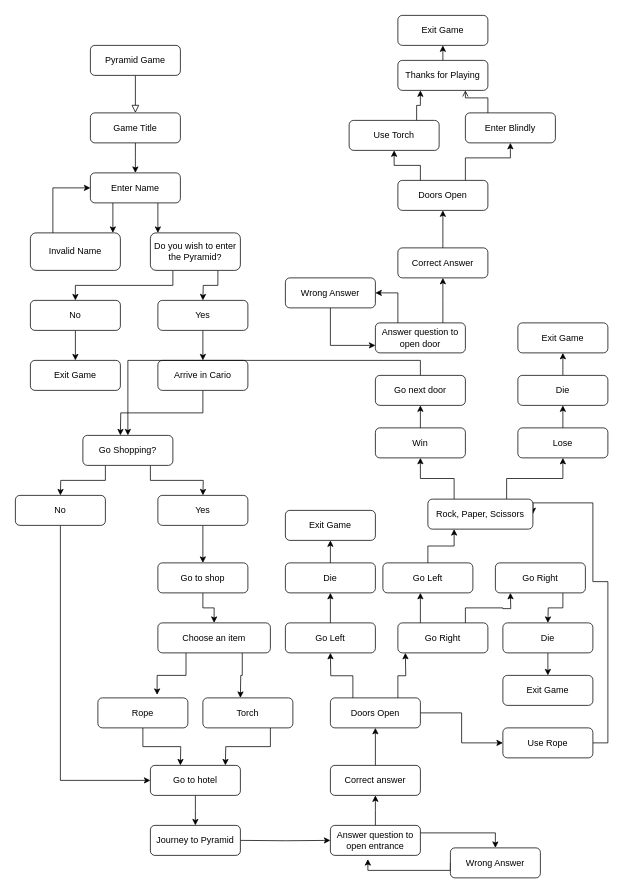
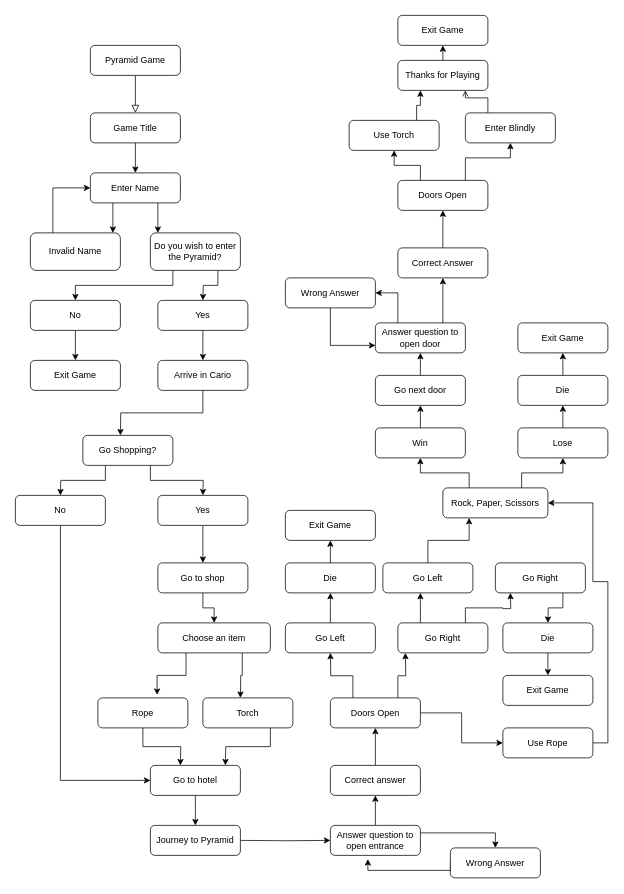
- <mxCell id="80" style="edgeStyle=orthogonalEdgeStyle;rounded=0;orthogonalLoop=1;jettySize=auto;html=1;exitX=0.5;exitY=0;exitDx=0;exitDy=0;" edge="1" parent="1" source="81" target="23"><mxGeometry relative="1" as="geometry" /></mxCell>
+ <mxCell id="80" style="edgeStyle=orthogonalEdgeStyle;rounded=0;orthogonalLoop=1;jettySize=auto;html=1;exitX=0.5;exitY=0;exitDx=0;exitDy=0;entryX=0.5;entryY=1;entryDx=0;entryDy=0;" edge="1" parent="1" source="81" target="84"><mxGeometry relative="1" as="geometry" /></mxCell>
- <mxCell id="72" value="Rock, Paper, Scissors" style="rounded=1;whiteSpace=wrap;html=1;" vertex="1" parent="1"><mxGeometry x="570" y="665" width="140" height="40" as="geometry" /></mxCell>
+ <mxCell id="72" value="Rock, Paper, Scissors" style="rounded=1;whiteSpace=wrap;html=1;" vertex="1" parent="1"><mxGeometry x="590" y="650" width="140" height="40" as="geometry" /></mxCell>
